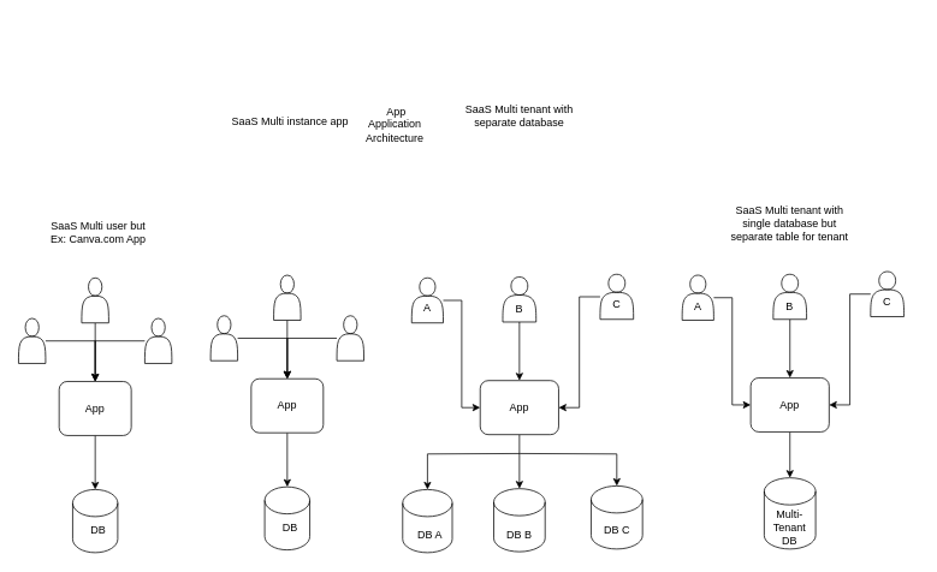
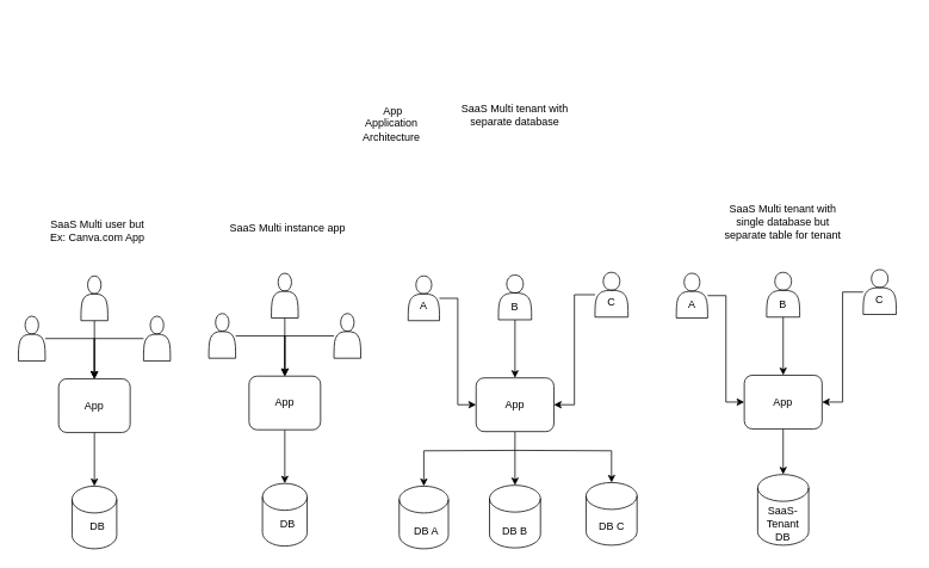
- <mxCell id="62" value="SaaS Multi instance app" style="text;html=1;strokeColor=none;fillColor=none;align=center;verticalAlign=middle;whiteSpace=wrap;rounded=0;" vertex="1" parent="1"><mxGeometry x="250" y="120" width="143" height="30" as="geometry" /></mxCell>
+ <mxCell id="62" value="SaaS Multi instance app" style="text;html=1;strokeColor=none;fillColor=none;align=center;verticalAlign=middle;whiteSpace=wrap;rounded=0;" vertex="1" parent="1"><mxGeometry x="250" y="240" width="143" height="30" as="geometry" /></mxCell>
- <mxCell id="42" value="Multi-Tenant DB" style="text;html=1;strokeColor=none;fillColor=none;align=center;verticalAlign=middle;whiteSpace=wrap;rounded=0;" vertex="1" parent="1"><mxGeometry x="848" y="570" width="55" height="30" as="geometry" /></mxCell>
+ <mxCell id="42" value="SaaS-Tenant DB" style="text;html=1;strokeColor=none;fillColor=none;align=center;verticalAlign=middle;whiteSpace=wrap;rounded=0;" vertex="1" parent="1"><mxGeometry x="848" y="570" width="55" height="30" as="geometry" /></mxCell>
